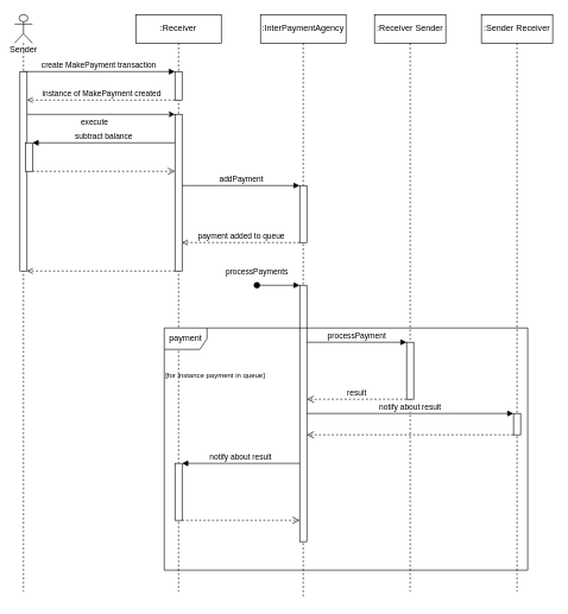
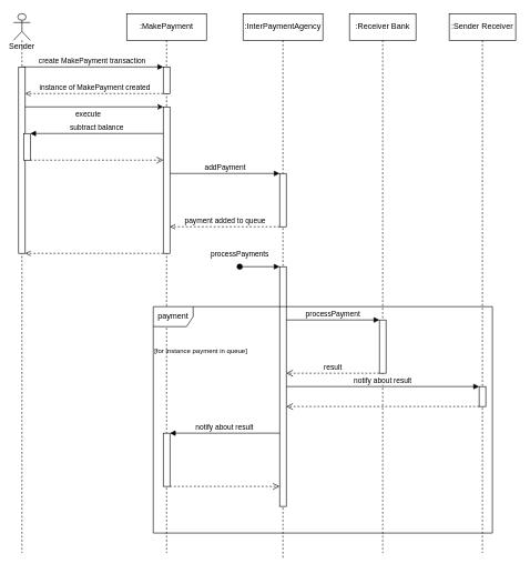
- <mxCell id="2" value=":Receiver" style="shape=umlLifeline;perimeter=lifelinePerimeter;whiteSpace=wrap;html=1;container=0;dropTarget=0;collapsible=0;recursiveResize=0;outlineConnect=0;portConstraint=eastwest;newEdgeStyle={&quot;edgeStyle&quot;:&quot;elbowEdgeStyle&quot;,&quot;elbow&quot;:&quot;vertical&quot;,&quot;curved&quot;:0,&quot;rounded&quot;:0};" parent="1" vertex="1"><mxGeometry x="190" y="20" width="120" height="810" as="geometry" /></mxCell>
+ <mxCell id="2" value=":MakePayment" style="shape=umlLifeline;perimeter=lifelinePerimeter;whiteSpace=wrap;html=1;container=0;dropTarget=0;collapsible=0;recursiveResize=0;outlineConnect=0;portConstraint=eastwest;newEdgeStyle={&quot;edgeStyle&quot;:&quot;elbowEdgeStyle&quot;,&quot;elbow&quot;:&quot;vertical&quot;,&quot;curved&quot;:0,&quot;rounded&quot;:0};" parent="1" vertex="1"><mxGeometry x="190" y="20" width="120" height="810" as="geometry" /></mxCell>
- <mxCell id="20" value=":Receiver Sender" style="shape=umlLifeline;perimeter=lifelinePerimeter;whiteSpace=wrap;html=1;container=1;dropTarget=0;collapsible=0;recursiveResize=0;outlineConnect=0;portConstraint=eastwest;newEdgeStyle={&quot;edgeStyle&quot;:&quot;elbowEdgeStyle&quot;,&quot;elbow&quot;:&quot;vertical&quot;,&quot;curved&quot;:0,&quot;rounded&quot;:0};" vertex="1" parent="1"><mxGeometry x="525" y="20" width="100" height="810" as="geometry" /></mxCell>
+ <mxCell id="20" value=":Receiver Bank" style="shape=umlLifeline;perimeter=lifelinePerimeter;whiteSpace=wrap;html=1;container=1;dropTarget=0;collapsible=0;recursiveResize=0;outlineConnect=0;portConstraint=eastwest;newEdgeStyle={&quot;edgeStyle&quot;:&quot;elbowEdgeStyle&quot;,&quot;elbow&quot;:&quot;vertical&quot;,&quot;curved&quot;:0,&quot;rounded&quot;:0};" vertex="1" parent="1"><mxGeometry x="525" y="20" width="100" height="810" as="geometry" /></mxCell>
